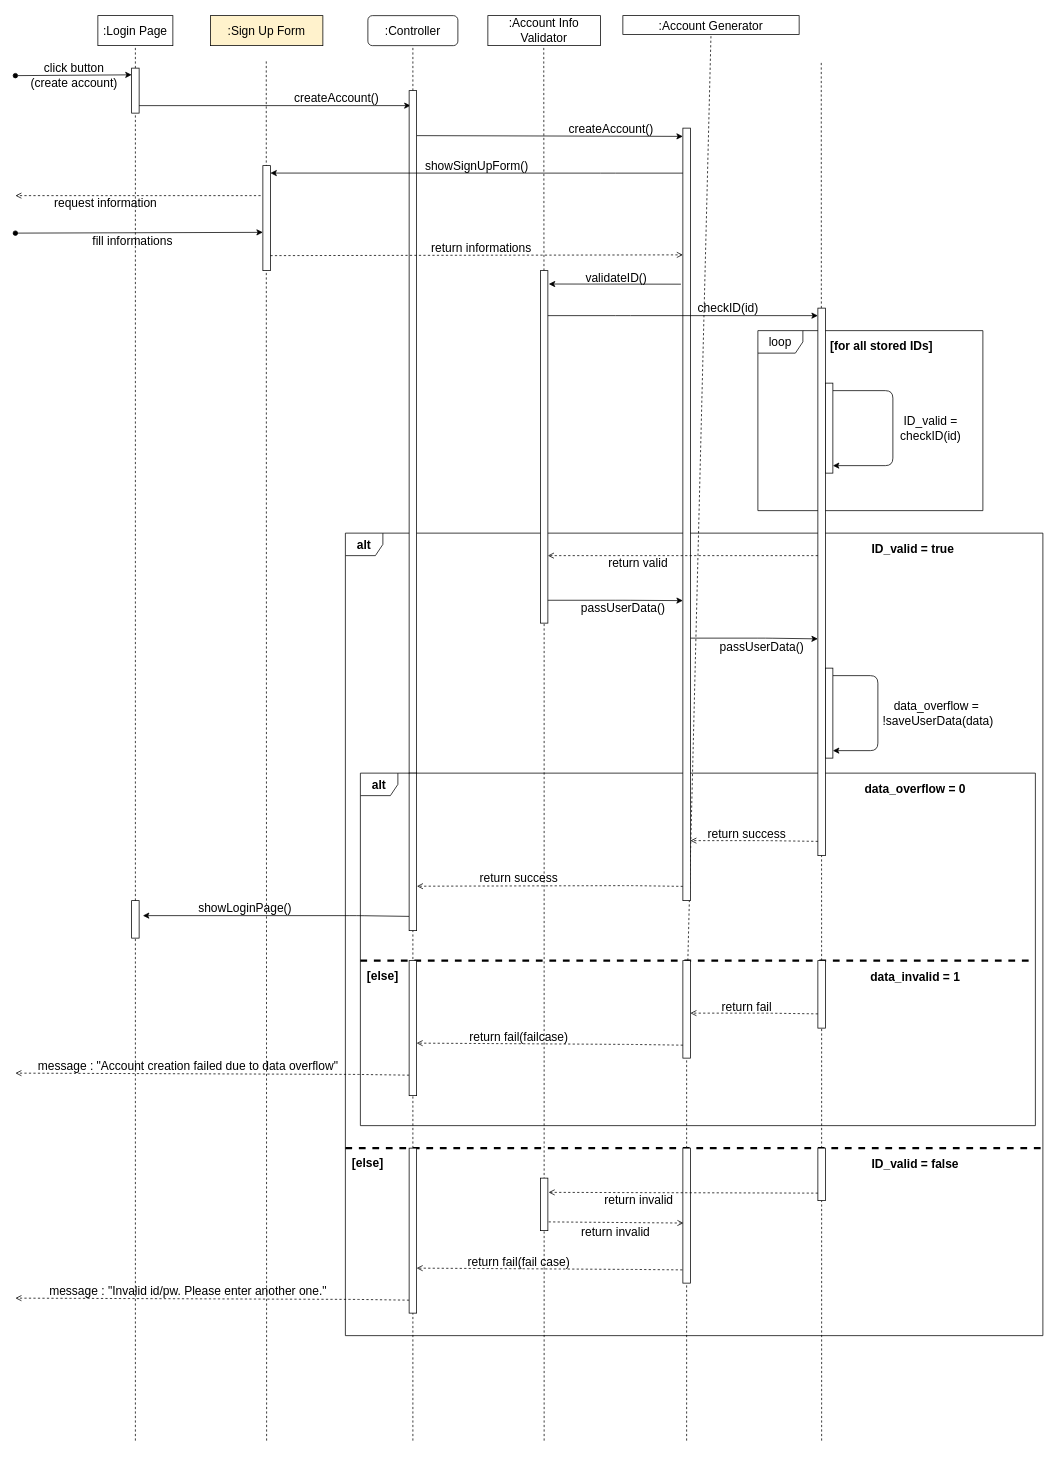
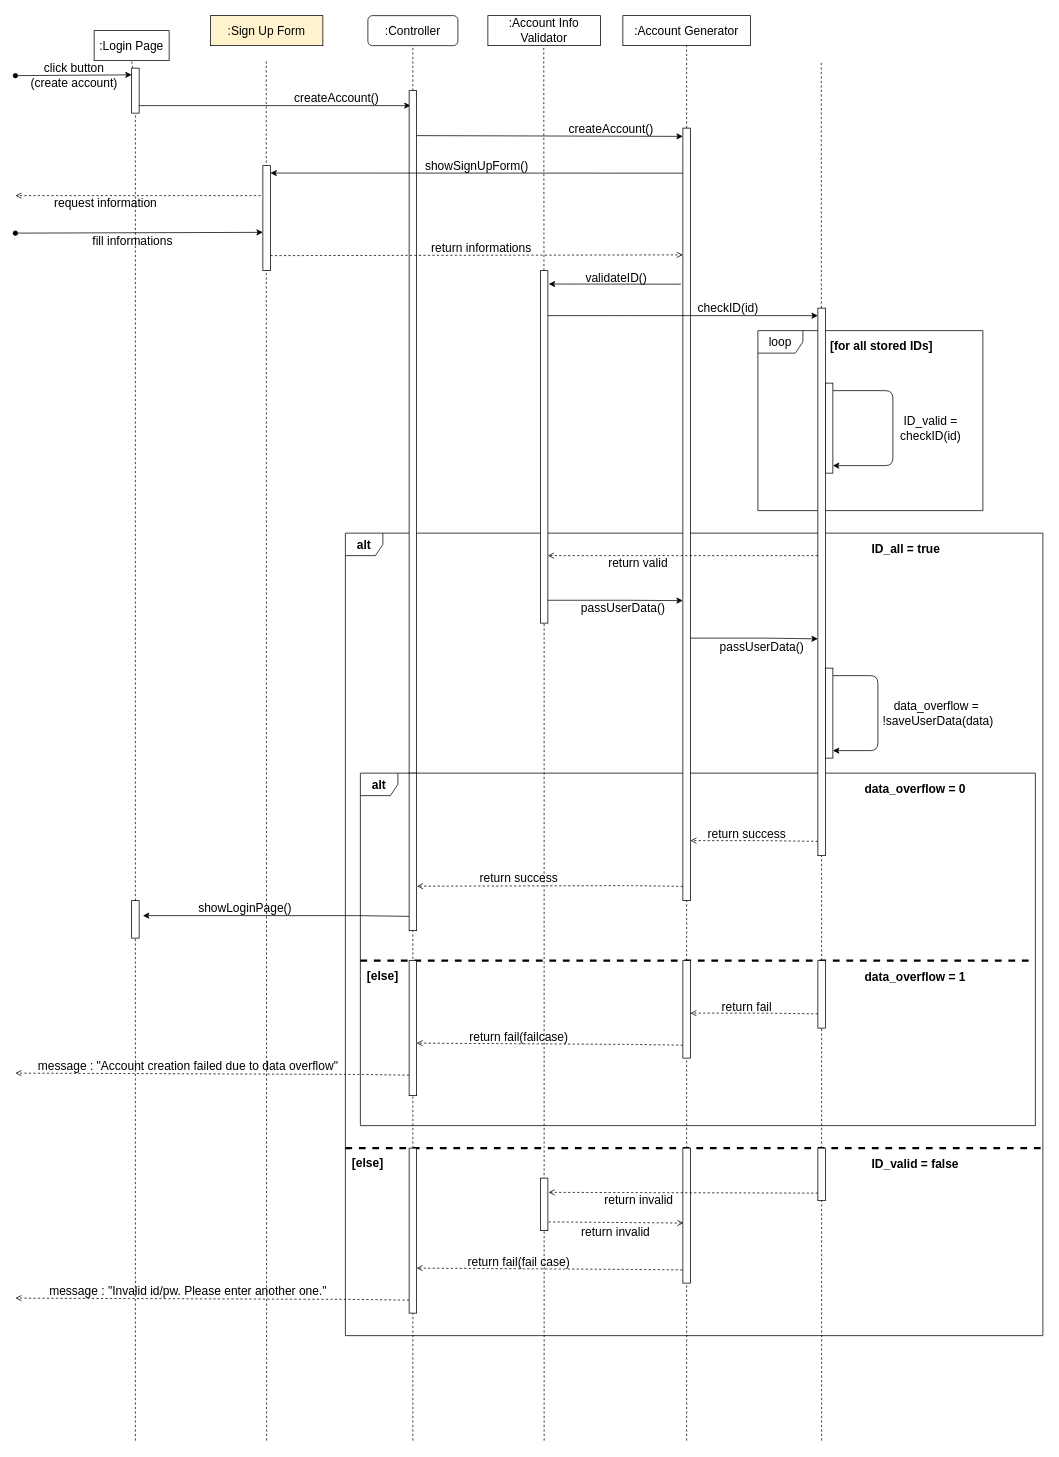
- <mxCell id="9" value=":Account Generator" style="rounded=0;whiteSpace=wrap;html=1;fontSize=16;" parent="1" vertex="1"><mxGeometry x="830" y="20" width="235" height="25" as="geometry" /></mxCell>
+ <mxCell id="9" value=":Account Generator" style="rounded=0;whiteSpace=wrap;html=1;fontSize=16;" parent="1" vertex="1"><mxGeometry x="830" y="20" width="170" height="40" as="geometry" /></mxCell>
- <mxCell id="5" value=":Login Page" style="rounded=0;whiteSpace=wrap;html=1;fontSize=16;" parent="1" vertex="1"><mxGeometry x="130" y="20" width="100" height="40" as="geometry" /></mxCell>
+ <mxCell id="5" value=":Login Page" style="rounded=0;whiteSpace=wrap;html=1;fontSize=16;" parent="1" vertex="1"><mxGeometry x="125" y="40" width="100" height="40" as="geometry" /></mxCell>
- <mxCell id="52" value="ID_valid = true" style="text;html=1;strokeColor=none;fillColor=none;align=left;verticalAlign=middle;whiteSpace=wrap;rounded=0;fontSize=16;fontStyle=1" parent="1" vertex="1"><mxGeometry x="1160" y="730" width="180" as="geometry" /></mxCell>
+ <mxCell id="52" value="ID_all = true" style="text;html=1;strokeColor=none;fillColor=none;align=left;verticalAlign=middle;whiteSpace=wrap;rounded=0;fontSize=16;fontStyle=1" parent="1" vertex="1"><mxGeometry x="1160" y="730" width="180" as="geometry" /></mxCell>
- <mxCell id="33" value="data_invalid = 1" style="text;html=1;strokeColor=none;fillColor=none;align=center;verticalAlign=middle;whiteSpace=wrap;rounded=0;fontSize=16;fontStyle=1" parent="1" vertex="1"><mxGeometry x="1110" y="1300" width="220" as="geometry" /></mxCell>
+ <mxCell id="33" value="data_overflow = 1" style="text;html=1;strokeColor=none;fillColor=none;align=center;verticalAlign=middle;whiteSpace=wrap;rounded=0;fontSize=16;fontStyle=1" parent="1" vertex="1"><mxGeometry x="1110" y="1300" width="220" as="geometry" /></mxCell>
